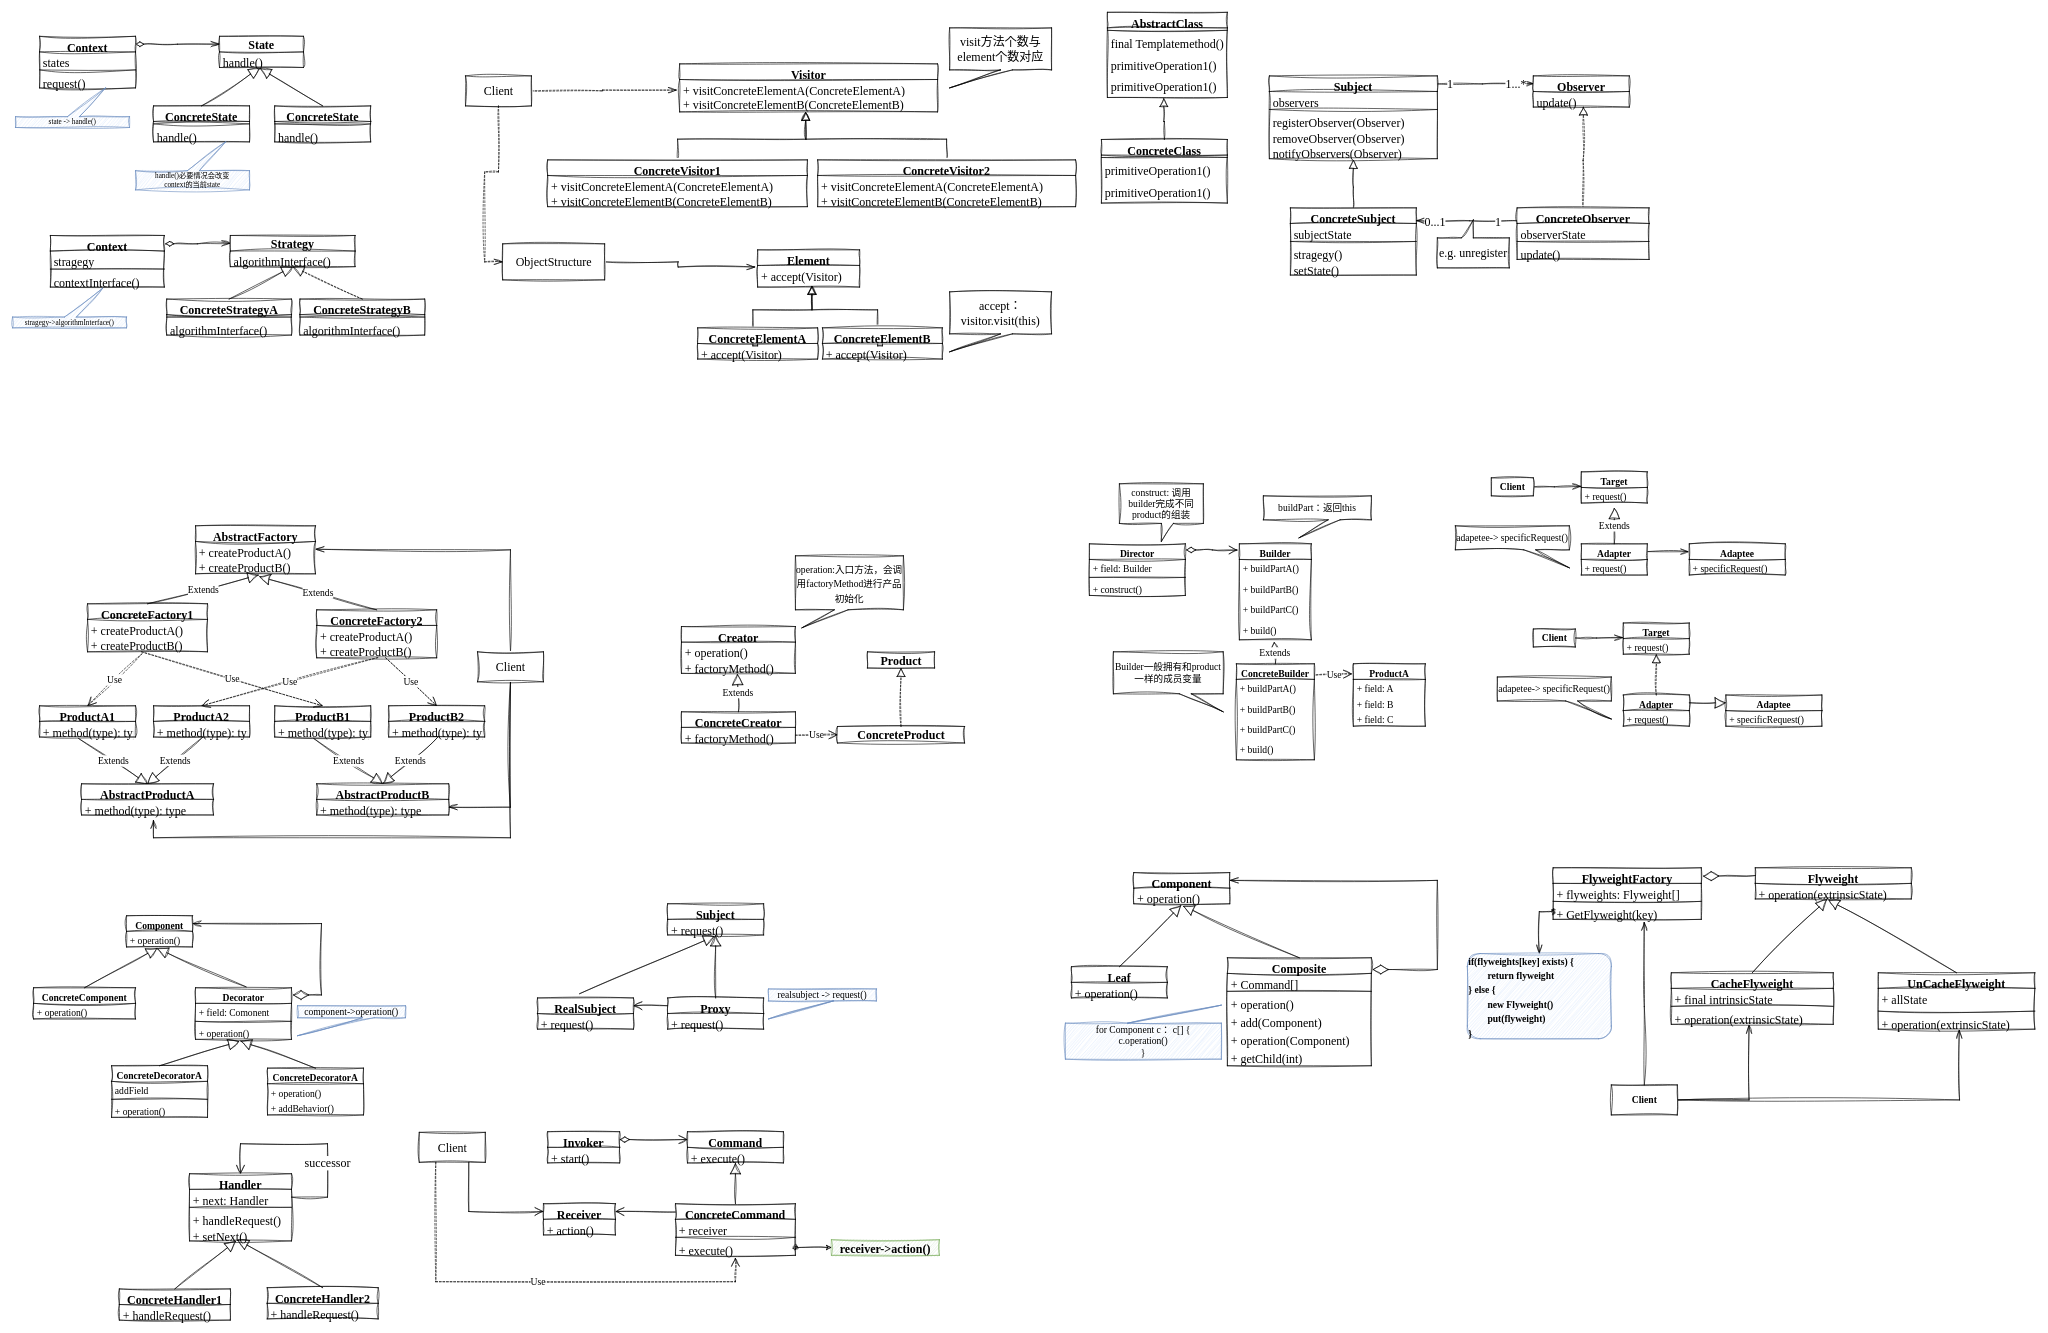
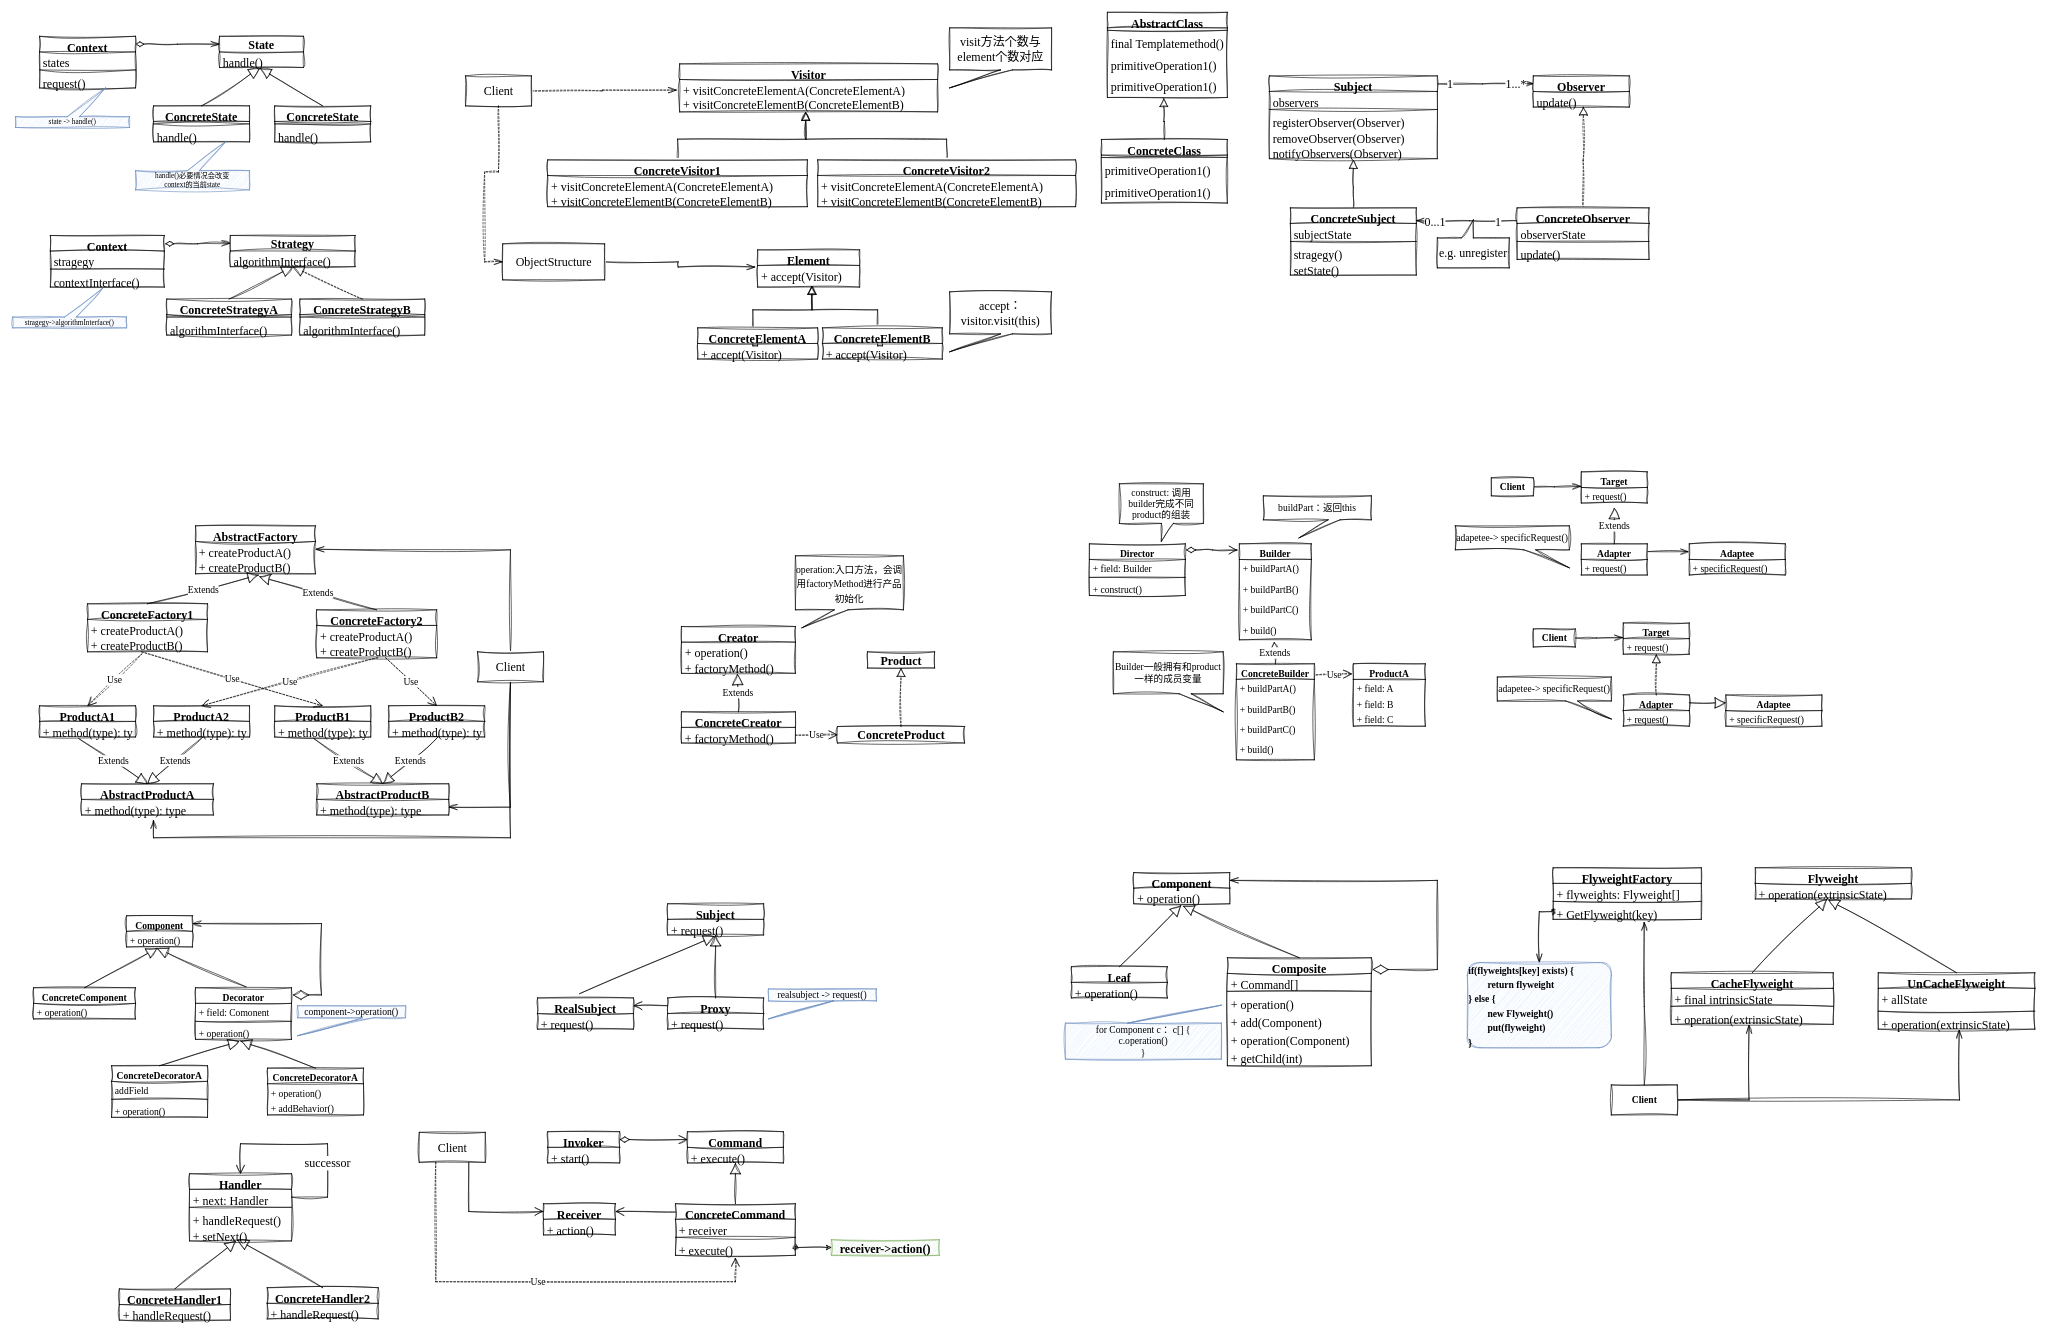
- <mxCell id="268" value="" style="endArrow=diamondThin;endFill=0;endSize=24;html=1;rounded=0;sketch=1;hachureGap=4;jiggle=2;curveFitting=1;fontFamily=Architects Daughter;fontSource=https%3A%2F%2Ffonts.googleapis.com%2Fcss%3Ffamily%3DArchitects%2BDaughter;fontSize=16;entryX=1.012;entryY=0.163;entryDx=0;entryDy=0;exitX=0;exitY=0.25;exitDx=0;exitDy=0;entryPerimeter=0;" edge="1" parent="1" source="266" target="279"><mxGeometry width="160" relative="1" as="geometry"><mxPoint x="2715" y="1576" as="sourcePoint" /><mxPoint x="2875" y="1576" as="targetPoint" /></mxGeometry></mxCell>
- <mxCell id="278" value="&lt;font style=&quot;font-size: 16px;&quot;&gt;&lt;b&gt;if(flyweights[key] exists) {&lt;br&gt;&lt;span style=&quot;white-space: pre;&quot;&gt;&#09;&lt;/span&gt;return flyweight&lt;br&gt;} else {&lt;br&gt;&lt;span style=&quot;white-space: pre;&quot;&gt;&#09;&lt;/span&gt;new Flyweight()&lt;br&gt;&lt;span style=&quot;white-space: pre;&quot;&gt;&#09;&lt;/span&gt;put(flyweight)&lt;br&gt;}&lt;/b&gt;&lt;/font&gt;" style="rounded=1;whiteSpace=wrap;html=1;sketch=1;hachureGap=4;jiggle=2;curveFitting=1;fontFamily=Architects Daughter;fontSource=https%3A%2F%2Ffonts.googleapis.com%2Fcss%3Ffamily%3DArchitects%2BDaughter;fontSize=20;align=left;fillColor=#dae8fc;strokeColor=#6c8ebf;" vertex="1" parent="1"><mxGeometry x="2445" y="1589" width="240" height="142" as="geometry" /></mxCell>
+ <mxCell id="278" value="&lt;font style=&quot;font-size: 16px;&quot;&gt;&lt;b&gt;if(flyweights[key] exists) {&lt;br&gt;&lt;span style=&quot;white-space: pre;&quot;&gt;&#09;&lt;/span&gt;return flyweight&lt;br&gt;} else {&lt;br&gt;&lt;span style=&quot;white-space: pre;&quot;&gt;&#09;&lt;/span&gt;new Flyweight()&lt;br&gt;&lt;span style=&quot;white-space: pre;&quot;&gt;&#09;&lt;/span&gt;put(flyweight)&lt;br&gt;}&lt;/b&gt;&lt;/font&gt;" style="rounded=1;whiteSpace=wrap;html=1;sketch=1;hachureGap=4;jiggle=2;curveFitting=1;fontFamily=Architects Daughter;fontSource=https%3A%2F%2Ffonts.googleapis.com%2Fcss%3Ffamily%3DArchitects%2BDaughter;fontSize=20;align=left;fillColor=#dae8fc;strokeColor=#6c8ebf;" vertex="1" parent="1"><mxGeometry x="2445" y="1604" width="240" height="142" as="geometry" /></mxCell>
